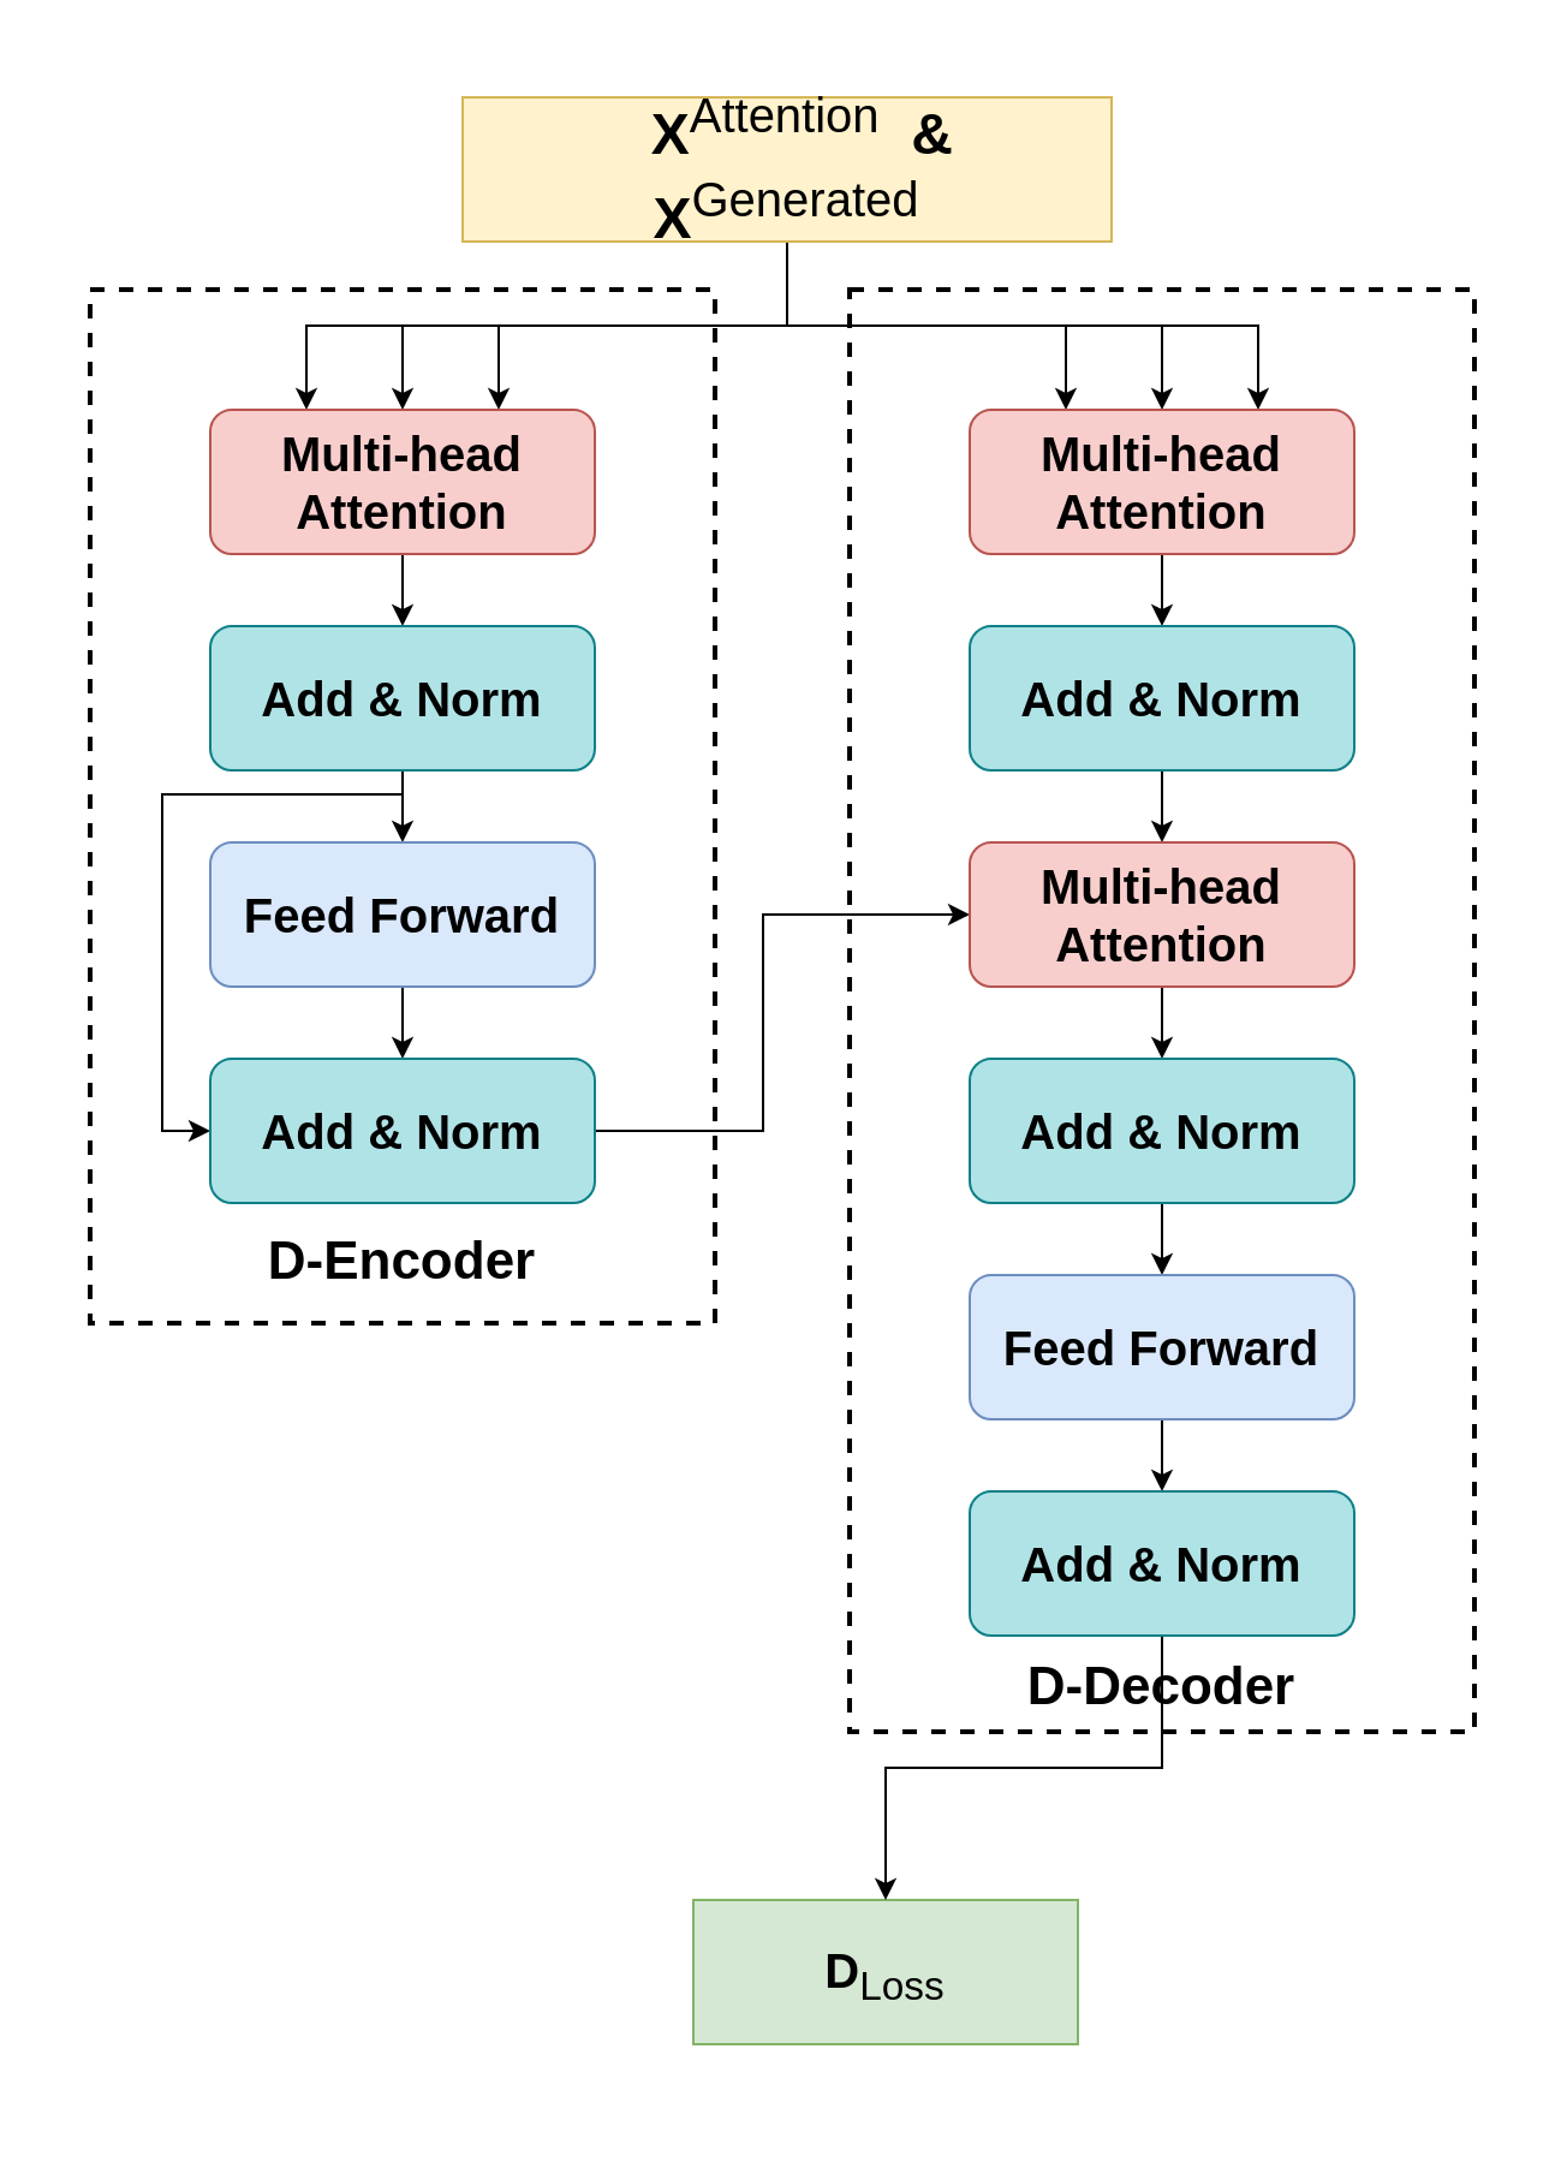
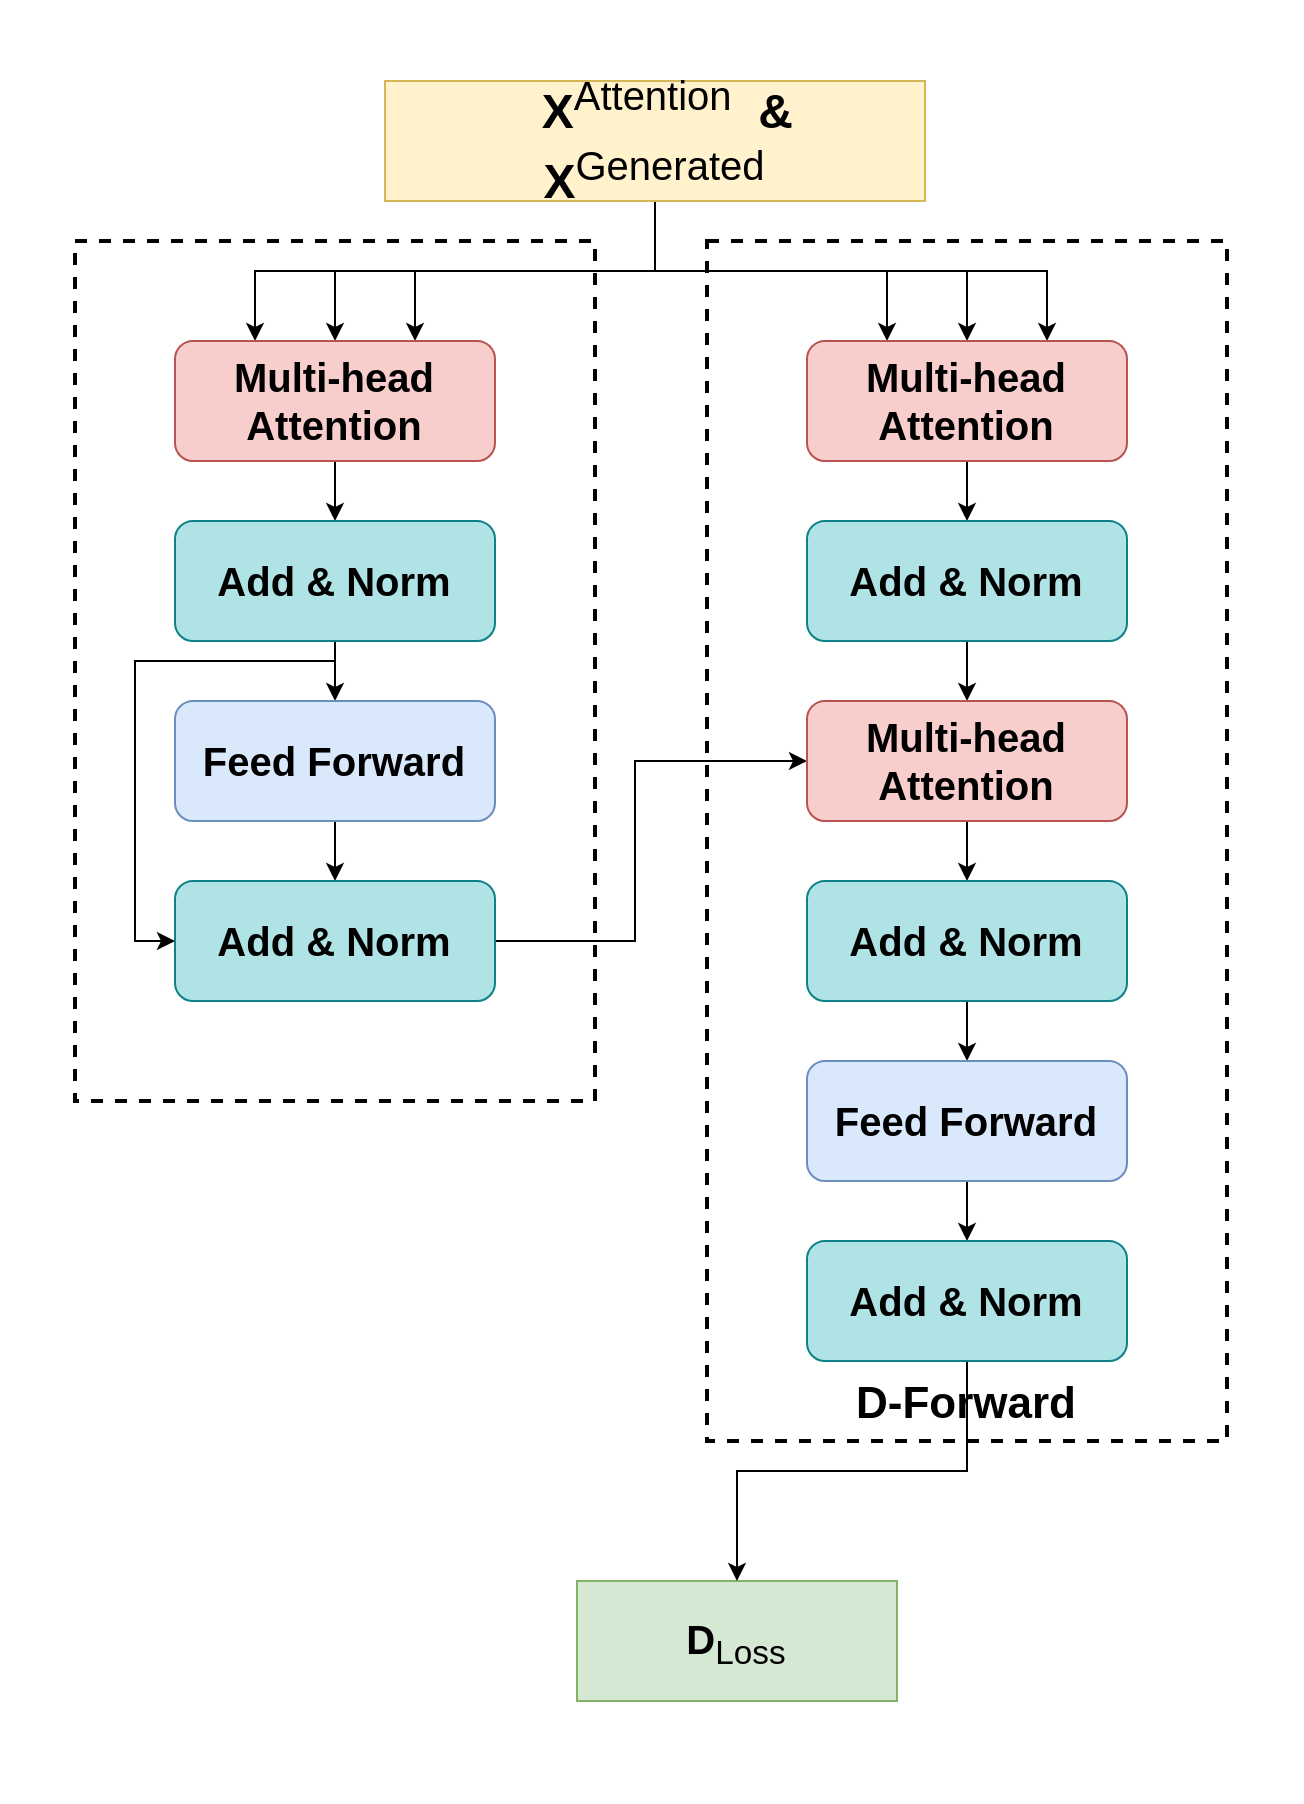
- <mxCell id="32" value="&lt;span style=&quot;font-size: 22px&quot;&gt;&lt;b&gt;D-Encoder&lt;/b&gt;&lt;/span&gt;" style="text;html=1;strokeColor=none;fillColor=none;align=center;verticalAlign=middle;whiteSpace=wrap;rounded=0;dashed=1;" parent="1" vertex="1"><mxGeometry x="92" y="510" width="150" height="30" as="geometry" /></mxCell>
- <mxCell id="33" value="&lt;b&gt;&lt;font style=&quot;font-size: 22px&quot;&gt;D-Decoder&lt;/font&gt;&lt;/b&gt;" style="text;html=1;strokeColor=none;fillColor=none;align=center;verticalAlign=middle;whiteSpace=wrap;rounded=0;dashed=1;" parent="1" vertex="1"><mxGeometry x="408" y="687" width="150" height="30" as="geometry" /></mxCell>
+ <mxCell id="33" value="&lt;b&gt;&lt;font style=&quot;font-size: 22px&quot;&gt;D-Forward&lt;/font&gt;&lt;/b&gt;" style="text;html=1;strokeColor=none;fillColor=none;align=center;verticalAlign=middle;whiteSpace=wrap;rounded=0;dashed=1;" parent="1" vertex="1"><mxGeometry x="408" y="687" width="150" height="30" as="geometry" /></mxCell>
